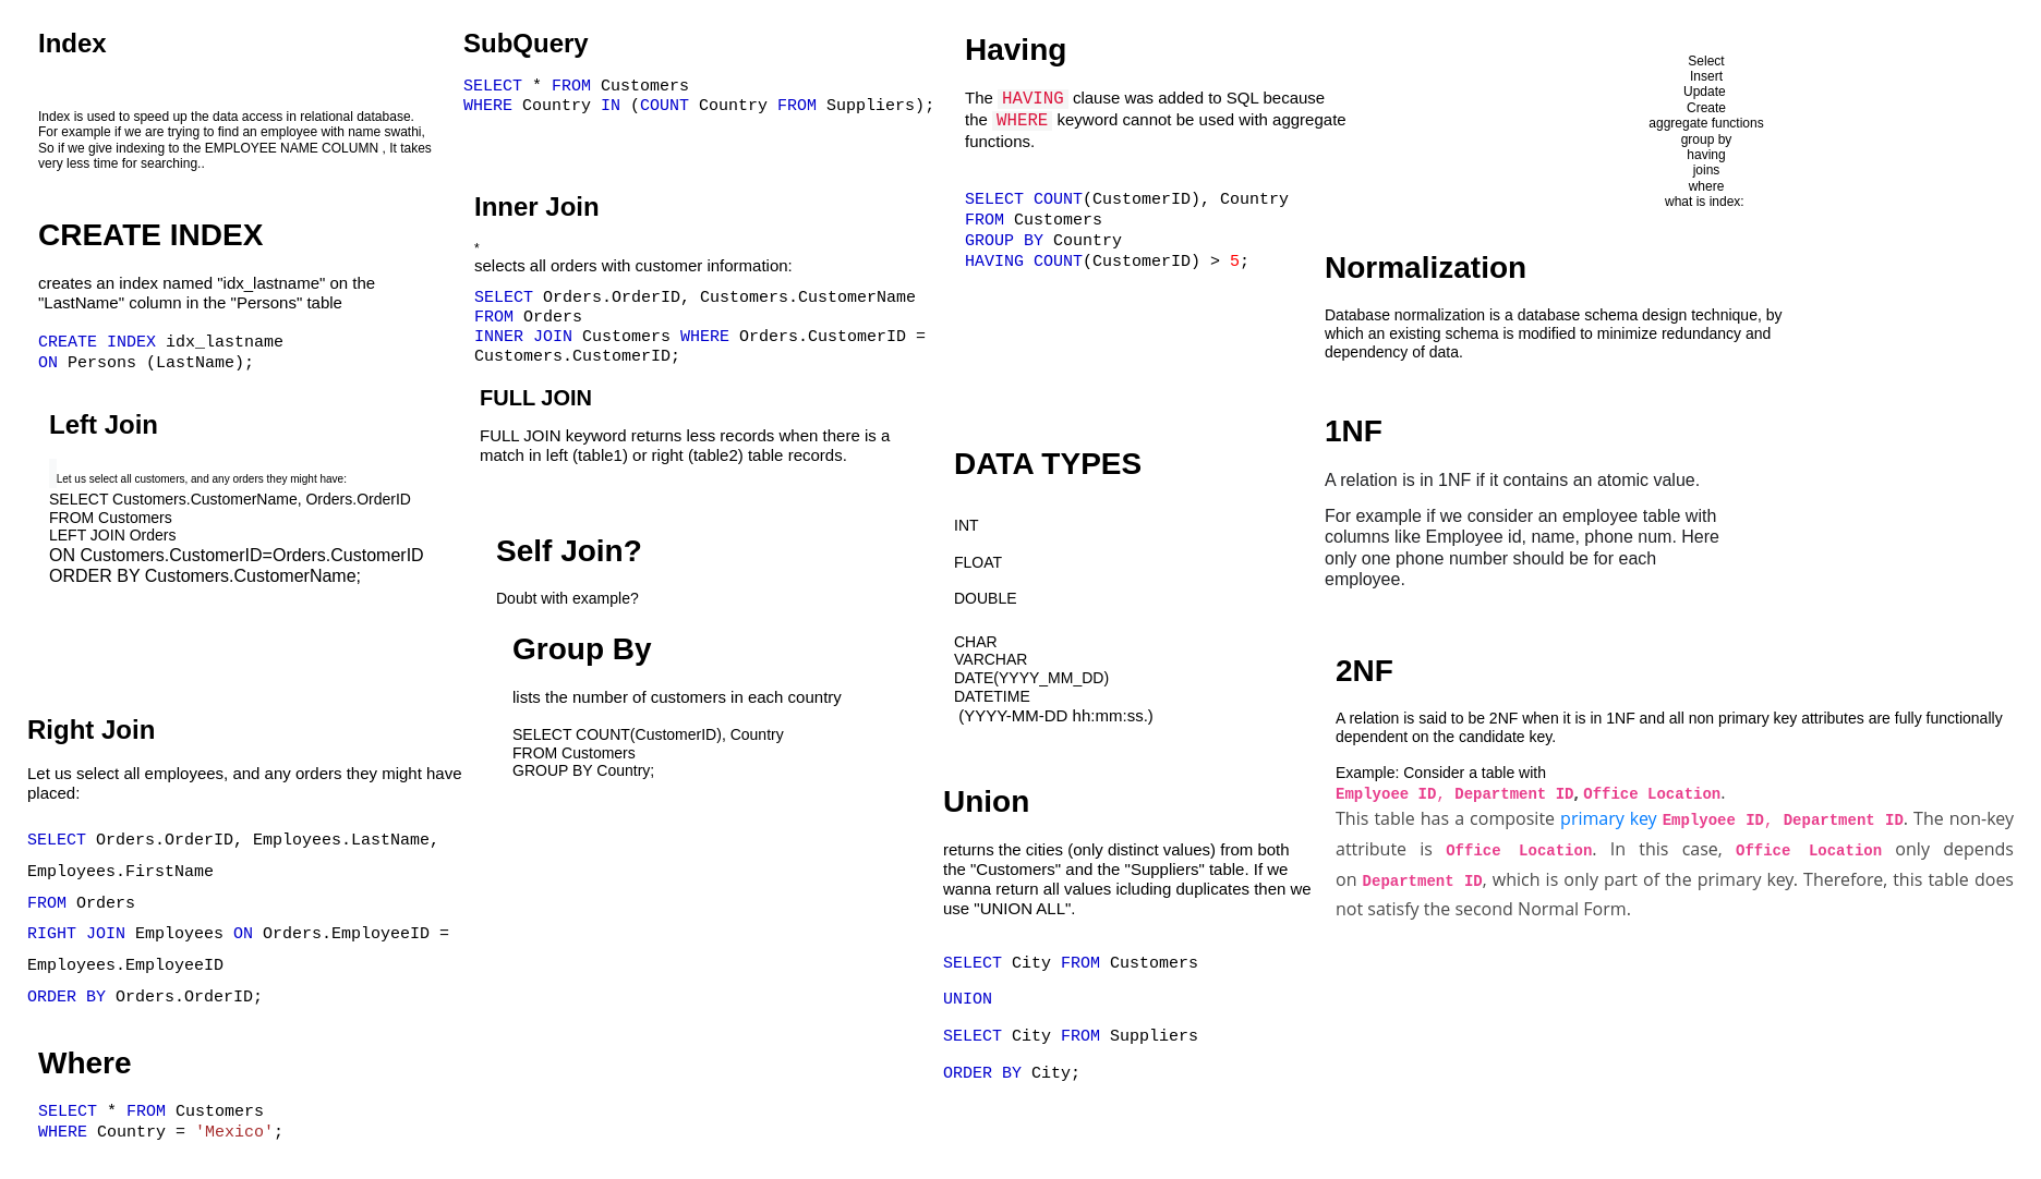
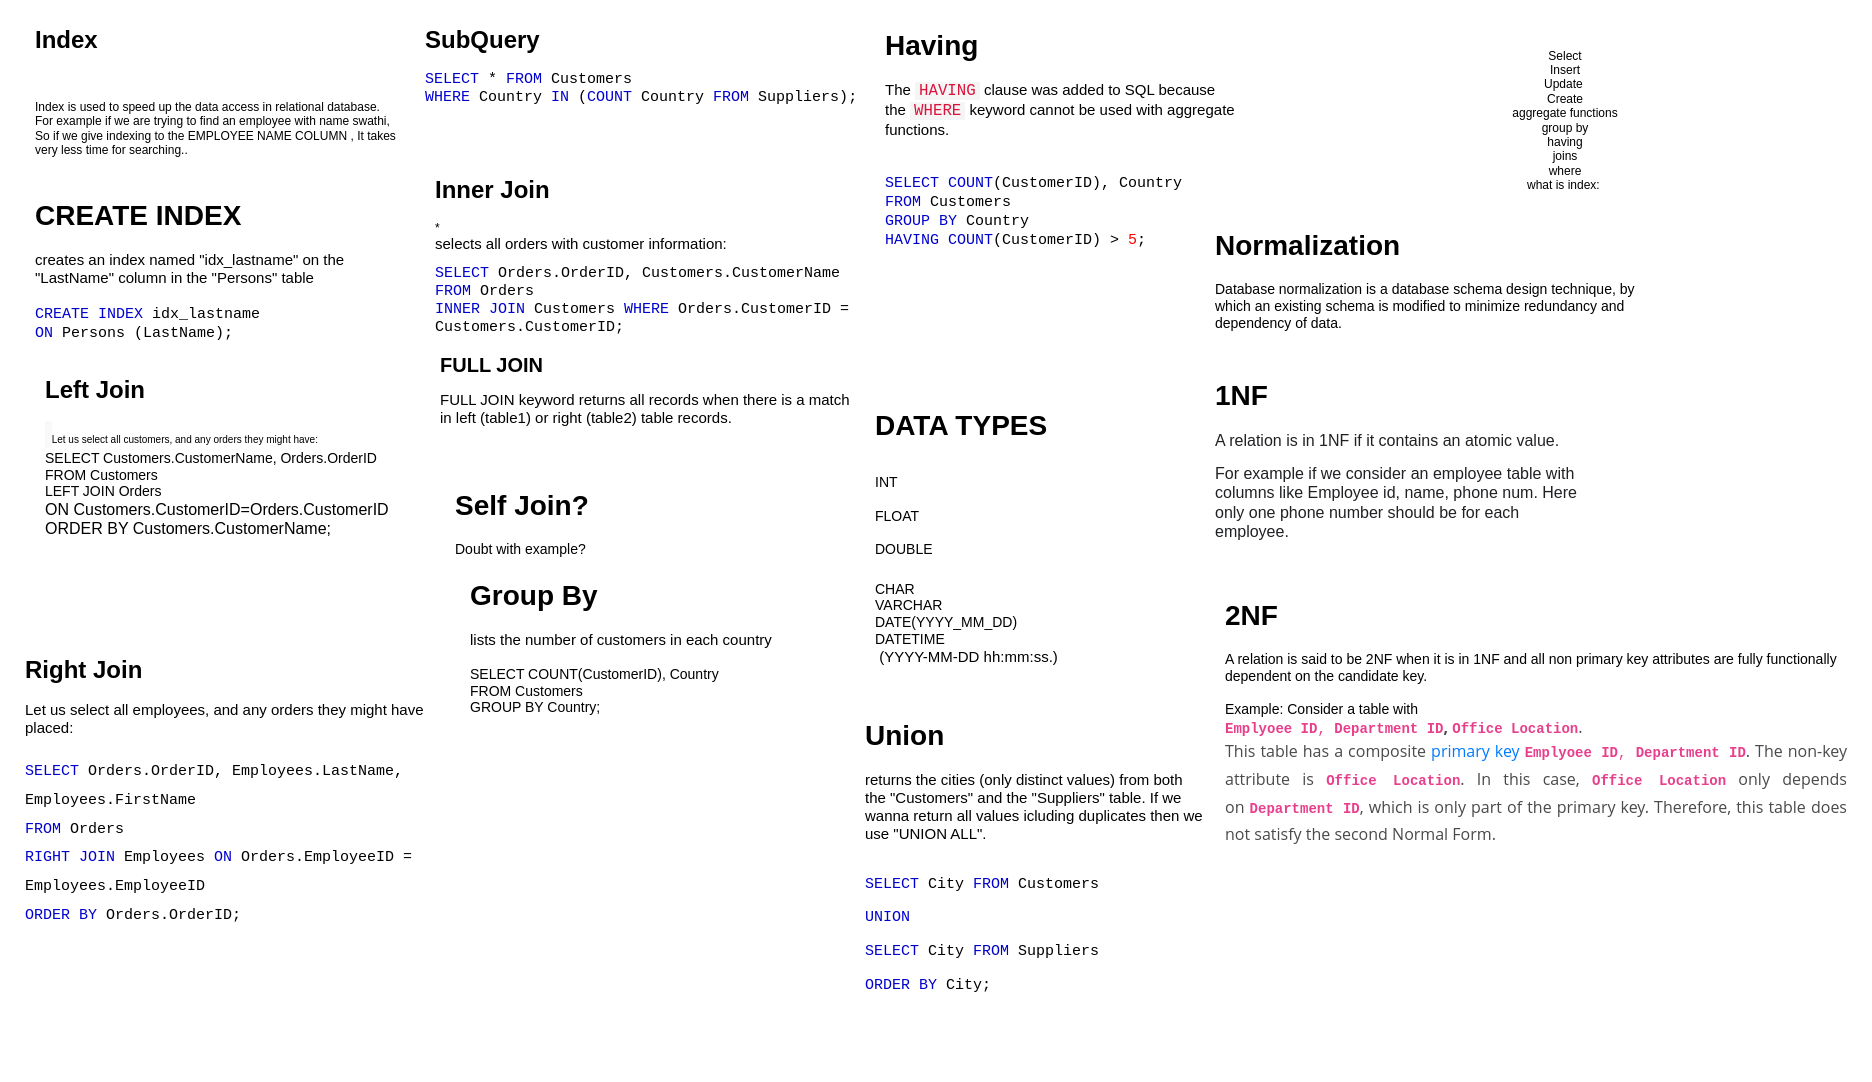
- <mxCell id="15" value="&lt;h1&gt;FULL JOIN&lt;/h1&gt;&lt;div&gt;&lt;p style=&quot;box-sizing: inherit; margin-top: 1.2em; margin-bottom: 1.2em;&quot;&gt;&lt;font face=&quot;Verdana, sans-serif&quot;&gt;&lt;span style=&quot;font-size: 15px; background-color: rgb(255, 255, 255);&quot;&gt;FULL JOIN keyword returns less records when there is a match in left (table1) or right (table2) table records.&lt;/span&gt;&lt;/font&gt;&lt;/p&gt;&lt;/div&gt;&lt;div&gt;&lt;br&gt;&lt;/div&gt;" style="text;html=1;strokeColor=none;fillColor=none;spacing=5;spacingTop=-20;whiteSpace=wrap;overflow=hidden;rounded=0;fontSize=10;" vertex="1" parent="1"><mxGeometry x="435" y="350" width="420" height="200" as="geometry" /></mxCell>
+ <mxCell id="15" value="&lt;h1&gt;FULL JOIN&lt;/h1&gt;&lt;div&gt;&lt;p style=&quot;box-sizing: inherit; margin-top: 1.2em; margin-bottom: 1.2em;&quot;&gt;&lt;font face=&quot;Verdana, sans-serif&quot;&gt;&lt;span style=&quot;font-size: 15px; background-color: rgb(255, 255, 255);&quot;&gt;FULL JOIN keyword returns all records when there is a match in left (table1) or right (table2) table records.&lt;/span&gt;&lt;/font&gt;&lt;/p&gt;&lt;/div&gt;&lt;div&gt;&lt;br&gt;&lt;/div&gt;" style="text;html=1;strokeColor=none;fillColor=none;spacing=5;spacingTop=-20;whiteSpace=wrap;overflow=hidden;rounded=0;fontSize=10;" vertex="1" parent="1"><mxGeometry x="435" y="350" width="420" height="200" as="geometry" /></mxCell>
- <mxCell id="12" value="&lt;h1&gt;Where&lt;/h1&gt;&lt;div&gt;&lt;span style=&quot;box-sizing: inherit; color: mediumblue; font-family: Consolas, Menlo, &amp;quot;courier new&amp;quot;, monospace; font-size: 15px; background-color: rgb(255, 255, 255);&quot; class=&quot;sqlkeywordcolor&quot;&gt;SELECT&lt;/span&gt;&lt;span style=&quot;font-family: Consolas, Menlo, &amp;quot;courier new&amp;quot;, monospace; font-size: 15px; background-color: rgb(255, 255, 255);&quot;&gt;&amp;nbsp;*&amp;nbsp;&lt;/span&gt;&lt;span style=&quot;box-sizing: inherit; color: mediumblue; font-family: Consolas, Menlo, &amp;quot;courier new&amp;quot;, monospace; font-size: 15px; background-color: rgb(255, 255, 255);&quot; class=&quot;sqlkeywordcolor&quot;&gt;FROM&lt;/span&gt;&lt;span style=&quot;font-family: Consolas, Menlo, &amp;quot;courier new&amp;quot;, monospace; font-size: 15px; background-color: rgb(255, 255, 255);&quot;&gt;&amp;nbsp;Customers&lt;/span&gt;&lt;br style=&quot;box-sizing: inherit; font-family: Consolas, Menlo, &amp;quot;courier new&amp;quot;, monospace; font-size: 15px; background-color: rgb(255, 255, 255);&quot;&gt;&lt;span style=&quot;box-sizing: inherit; color: mediumblue; font-family: Consolas, Menlo, &amp;quot;courier new&amp;quot;, monospace; font-size: 15px; background-color: rgb(255, 255, 255);&quot; class=&quot;sqlkeywordcolor&quot;&gt;WHERE&lt;/span&gt;&lt;span style=&quot;font-family: Consolas, Menlo, &amp;quot;courier new&amp;quot;, monospace; font-size: 15px; background-color: rgb(255, 255, 255);&quot;&gt;&amp;nbsp;Country =&amp;nbsp;&lt;/span&gt;&lt;span style=&quot;box-sizing: inherit; color: brown; font-family: Consolas, Menlo, &amp;quot;courier new&amp;quot;, monospace; font-size: 15px; background-color: rgb(255, 255, 255);&quot; class=&quot;sqlstringcolor&quot;&gt;'Mexico'&lt;/span&gt;&lt;span style=&quot;font-family: Consolas, Menlo, &amp;quot;courier new&amp;quot;, monospace; font-size: 15px; background-color: rgb(255, 255, 255);&quot;&gt;;&lt;/span&gt;&lt;br&gt;&lt;/div&gt;" style="text;html=1;strokeColor=none;fillColor=none;spacing=5;spacingTop=-20;whiteSpace=wrap;overflow=hidden;rounded=0;fontSize=14;" vertex="1" parent="1"><mxGeometry x="30" y="950" width="420" height="100" as="geometry" /></mxCell>
